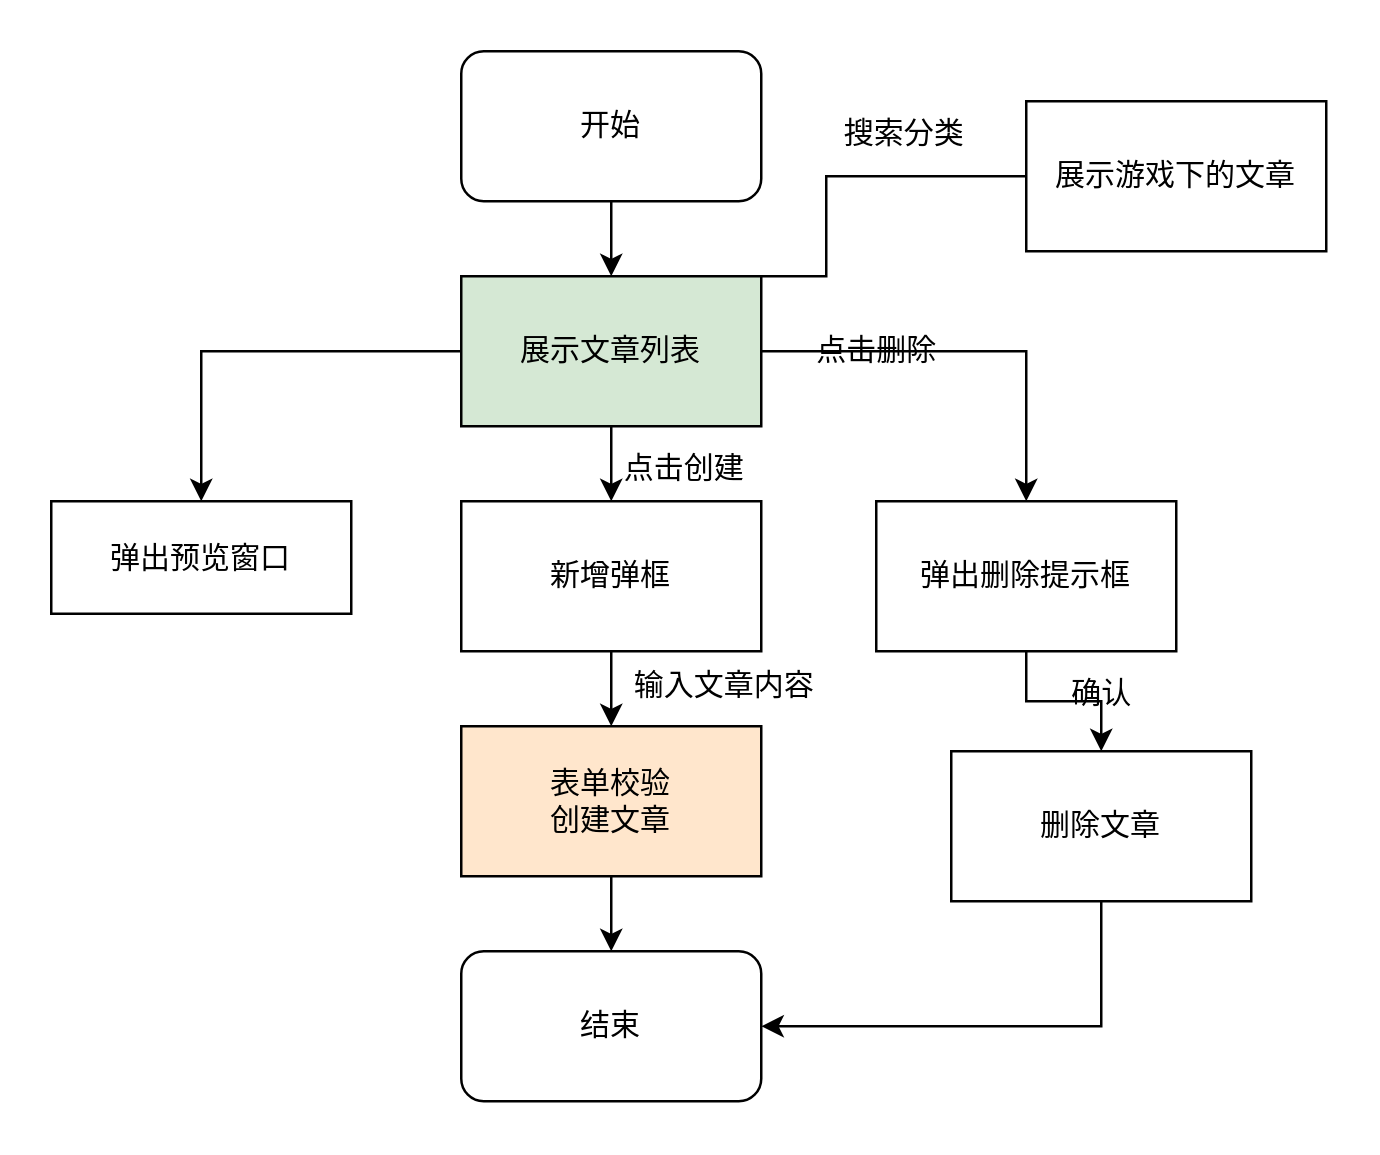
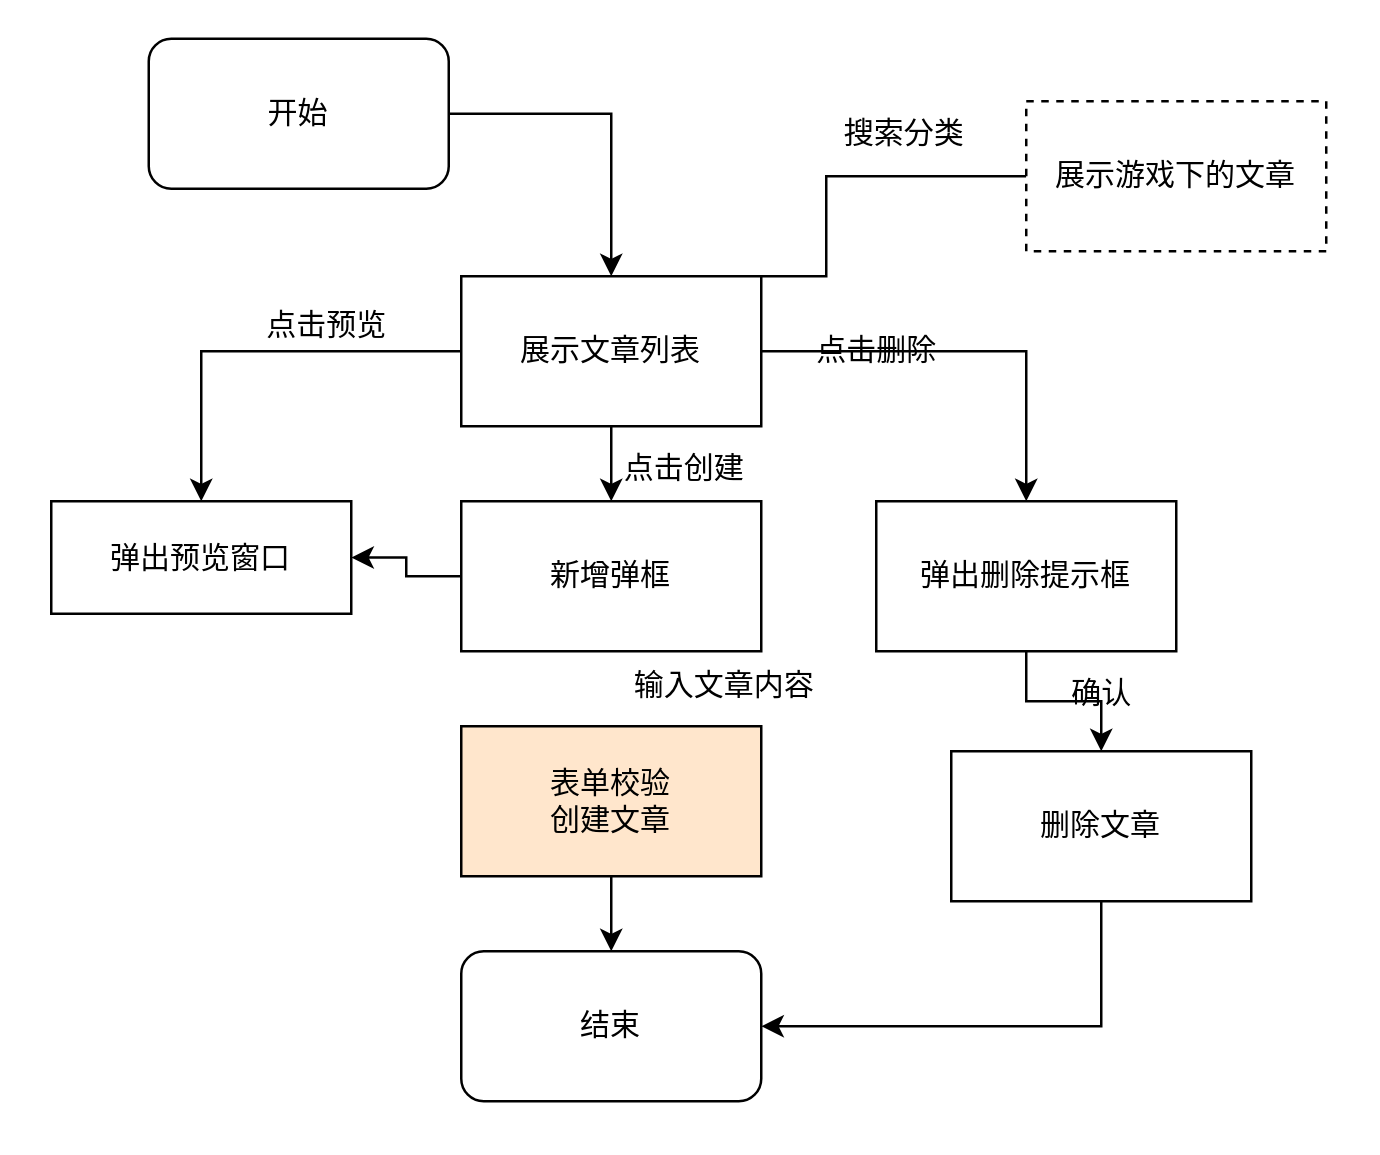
- <mxCell id="3" value="开始" style="rounded=1;whiteSpace=wrap;html=1;" parent="1" vertex="1"><mxGeometry x="184" y="20" width="120" height="60" as="geometry" /></mxCell>
+ <mxCell id="3" value="开始" style="rounded=1;whiteSpace=wrap;html=1;" parent="1" vertex="1"><mxGeometry x="59" y="15" width="120" height="60" as="geometry" /></mxCell>
- <mxCell id="21" value="展示游戏下的文章" style="rounded=0;whiteSpace=wrap;html=1;" vertex="1" parent="1"><mxGeometry x="410" y="40" width="120" height="60" as="geometry" /></mxCell>
+ <mxCell id="21" value="展示游戏下的文章" style="rounded=0;whiteSpace=wrap;html=1;dashed=1;" vertex="1" parent="1"><mxGeometry x="410" y="40" width="120" height="60" as="geometry" /></mxCell>
+ <mxCell id="18" value="点击预览" style="text;html=1;align=center;verticalAlign=middle;resizable=0;points=[];autosize=1;" parent="1" vertex="1"><mxGeometry x="100" y="120" width="60" height="20" as="geometry" /></mxCell>
- <mxCell id="8" value="展示文章列表" style="rounded=0;whiteSpace=wrap;html=1;fillColor=#d5e8d4;" parent="1" vertex="1"><mxGeometry x="184" y="110" width="120" height="60" as="geometry" /></mxCell>
+ <mxCell id="8" value="展示文章列表" style="rounded=0;whiteSpace=wrap;html=1;" parent="1" vertex="1"><mxGeometry x="184" y="110" width="120" height="60" as="geometry" /></mxCell>
- <mxCell id="9" value="" style="edgeStyle=orthogonalEdgeStyle;rounded=0;orthogonalLoop=1;jettySize=auto;html=1;" edge="1" parent="1" source="10" target="12"><mxGeometry relative="1" as="geometry" /></mxCell>
+ <mxCell id="9" value="" style="edgeStyle=orthogonalEdgeStyle;rounded=0;orthogonalLoop=1;jettySize=auto;html=1;" edge="1" parent="1" source="10" target="17"><mxGeometry relative="1" as="geometry" /></mxCell>
